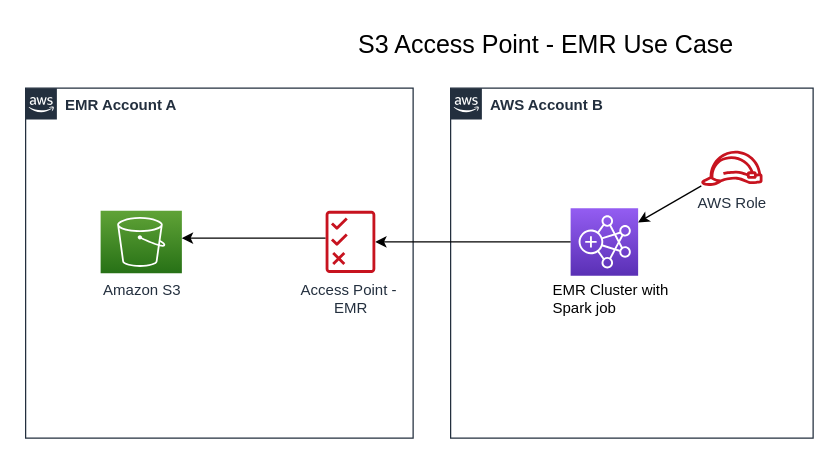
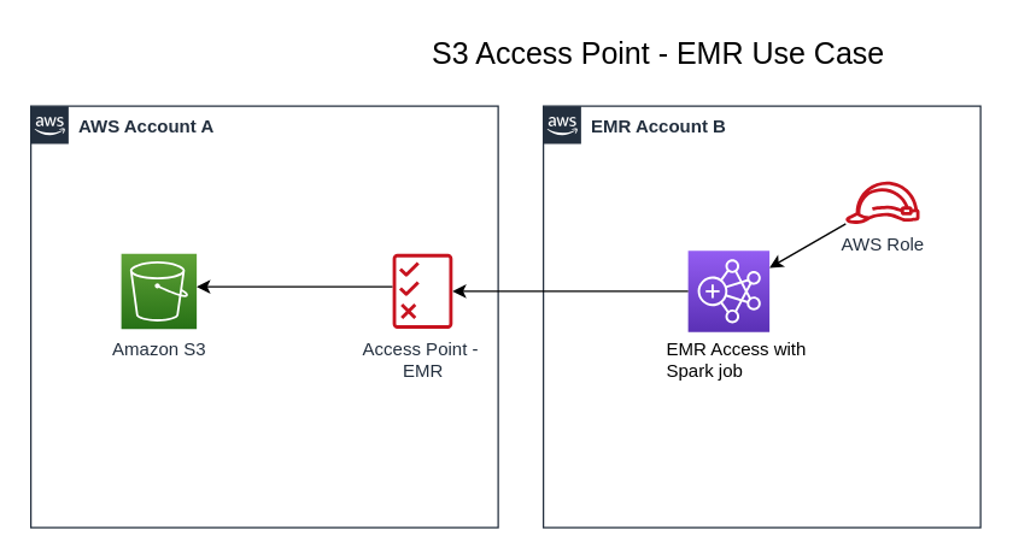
- <mxCell id="2" value="EMR Account A" style="points=[[0,0],[0.25,0],[0.5,0],[0.75,0],[1,0],[1,0.25],[1,0.5],[1,0.75],[1,1],[0.75,1],[0.5,1],[0.25,1],[0,1],[0,0.75],[0,0.5],[0,0.25]];outlineConnect=0;gradientColor=none;html=1;whiteSpace=wrap;fontSize=12;fontStyle=1;shape=mxgraph.aws4.group;grIcon=mxgraph.aws4.group_aws_cloud_alt;strokeColor=#232F3E;fillColor=none;verticalAlign=top;align=left;spacingLeft=30;fontColor=#232F3E;dashed=0;" parent="1" vertex="1"><mxGeometry x="20" y="70" width="310" height="280" as="geometry" /></mxCell>
+ <mxCell id="2" value="AWS Account A" style="points=[[0,0],[0.25,0],[0.5,0],[0.75,0],[1,0],[1,0.25],[1,0.5],[1,0.75],[1,1],[0.75,1],[0.5,1],[0.25,1],[0,1],[0,0.75],[0,0.5],[0,0.25]];outlineConnect=0;gradientColor=none;html=1;whiteSpace=wrap;fontSize=12;fontStyle=1;shape=mxgraph.aws4.group;grIcon=mxgraph.aws4.group_aws_cloud_alt;strokeColor=#232F3E;fillColor=none;verticalAlign=top;align=left;spacingLeft=30;fontColor=#232F3E;dashed=0;" parent="1" vertex="1"><mxGeometry x="20" y="70" width="310" height="280" as="geometry" /></mxCell>
- <mxCell id="4" value="AWS Account B" style="points=[[0,0],[0.25,0],[0.5,0],[0.75,0],[1,0],[1,0.25],[1,0.5],[1,0.75],[1,1],[0.75,1],[0.5,1],[0.25,1],[0,1],[0,0.75],[0,0.5],[0,0.25]];outlineConnect=0;gradientColor=none;html=1;whiteSpace=wrap;fontSize=12;fontStyle=1;shape=mxgraph.aws4.group;grIcon=mxgraph.aws4.group_aws_cloud_alt;strokeColor=#232F3E;fillColor=none;verticalAlign=top;align=left;spacingLeft=30;fontColor=#232F3E;dashed=0;" parent="1" vertex="1"><mxGeometry x="360" y="70" width="290" height="280" as="geometry" /></mxCell>
+ <mxCell id="4" value="EMR Account B" style="points=[[0,0],[0.25,0],[0.5,0],[0.75,0],[1,0],[1,0.25],[1,0.5],[1,0.75],[1,1],[0.75,1],[0.5,1],[0.25,1],[0,1],[0,0.75],[0,0.5],[0,0.25]];outlineConnect=0;gradientColor=none;html=1;whiteSpace=wrap;fontSize=12;fontStyle=1;shape=mxgraph.aws4.group;grIcon=mxgraph.aws4.group_aws_cloud_alt;strokeColor=#232F3E;fillColor=none;verticalAlign=top;align=left;spacingLeft=30;fontColor=#232F3E;dashed=0;" parent="1" vertex="1"><mxGeometry x="360" y="70" width="290" height="280" as="geometry" /></mxCell>
- <mxCell id="3" value="Amazon S3" style="outlineConnect=0;fontColor=#232F3E;gradientColor=#60A337;gradientDirection=north;fillColor=#277116;strokeColor=#ffffff;dashed=0;verticalLabelPosition=bottom;verticalAlign=top;align=center;html=1;fontSize=12;fontStyle=0;aspect=fixed;shape=mxgraph.aws4.resourceIcon;resIcon=mxgraph.aws4.s3;" parent="1" vertex="1"><mxGeometry x="80" y="168" width="65" height="50" as="geometry" /></mxCell>
+ <mxCell id="3" value="Amazon S3" style="outlineConnect=0;fontColor=#232F3E;gradientColor=#60A337;gradientDirection=north;fillColor=#277116;strokeColor=#ffffff;dashed=0;verticalLabelPosition=bottom;verticalAlign=top;align=center;html=1;fontSize=12;fontStyle=0;aspect=fixed;shape=mxgraph.aws4.resourceIcon;resIcon=mxgraph.aws4.s3;" parent="1" vertex="1"><mxGeometry x="80" y="168" width="50" height="50" as="geometry" /></mxCell>
- <mxCell id="11" value="EMR Cluster with &lt;br&gt;Spark job" style="text;html=1;" parent="1" vertex="1"><mxGeometry x="440" y="218" width="130" height="40" as="geometry" /></mxCell>
+ <mxCell id="11" value="EMR Access with &lt;br&gt;Spark job" style="text;html=1;" parent="1" vertex="1"><mxGeometry x="440" y="218" width="130" height="40" as="geometry" /></mxCell>
